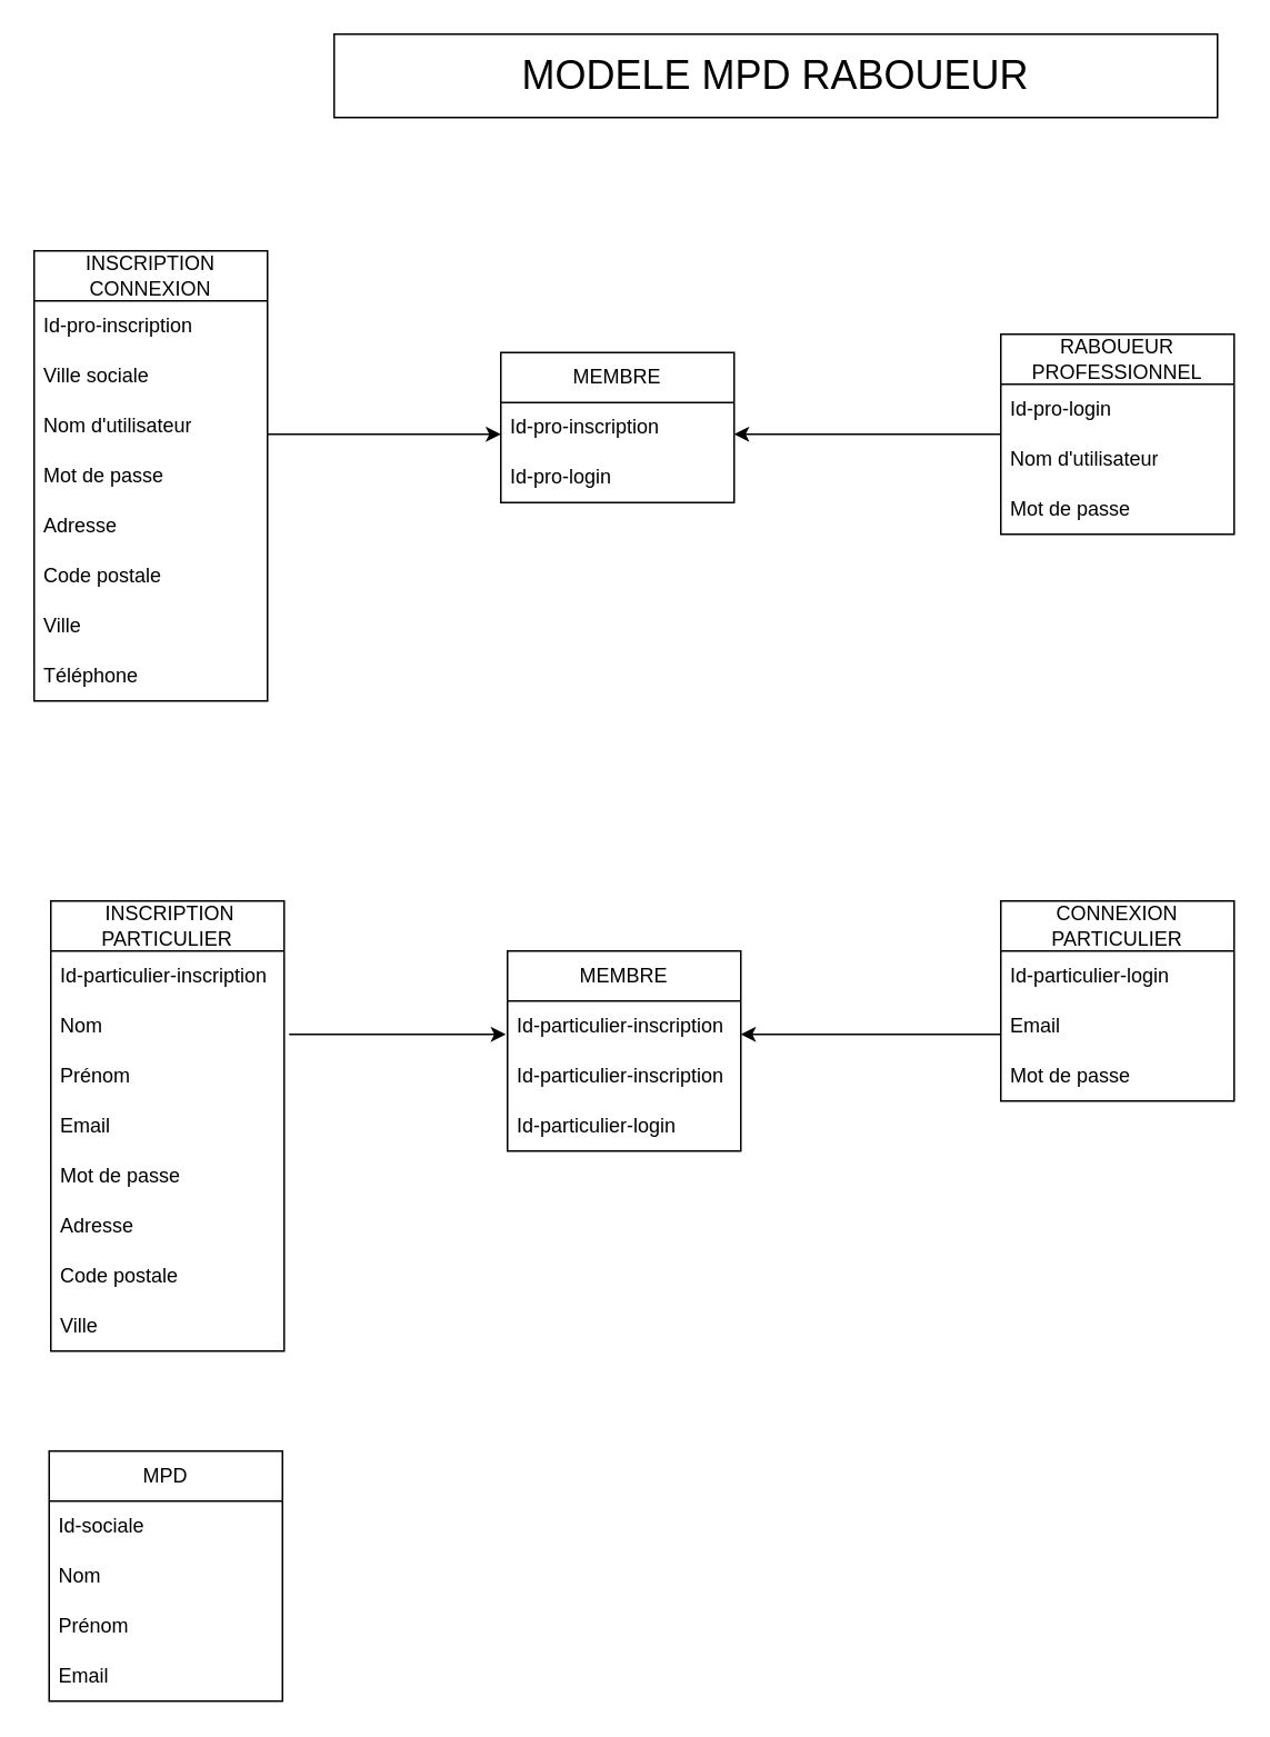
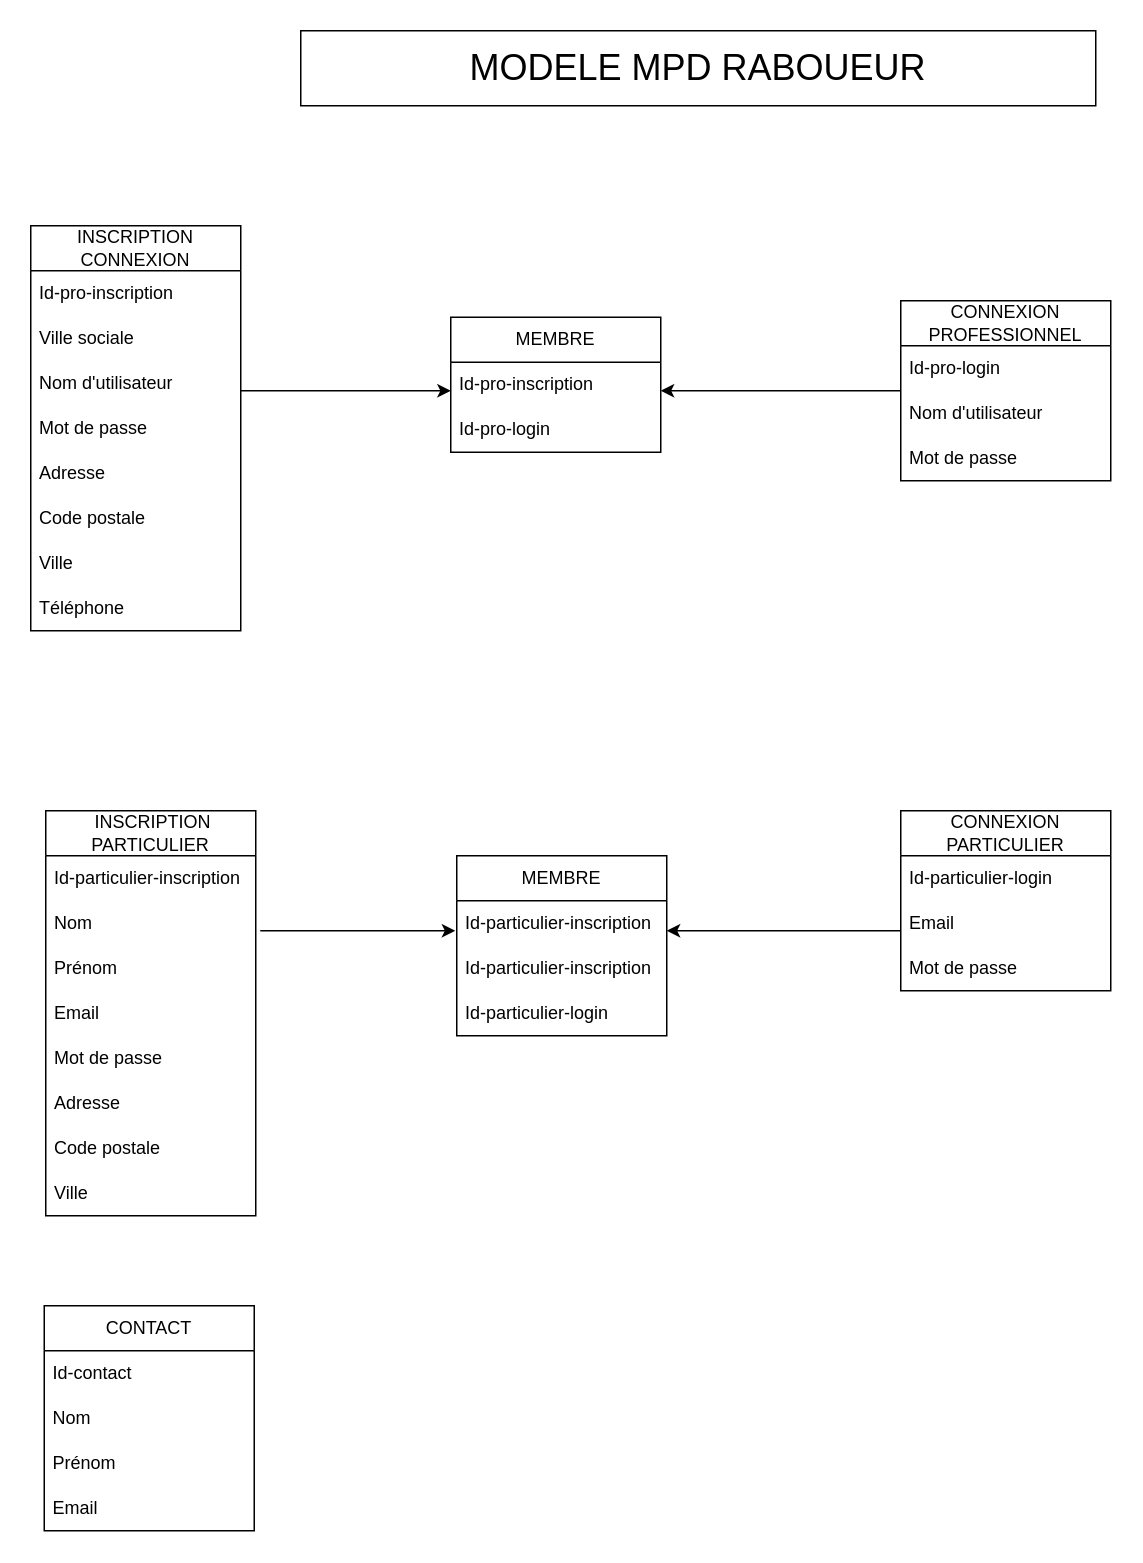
- <mxCell id="11" value="RABOUEUR PROFESSIONNEL" style="swimlane;fontStyle=0;childLayout=stackLayout;horizontal=1;startSize=30;horizontalStack=0;resizeParent=1;resizeParentMax=0;resizeLast=0;collapsible=1;marginBottom=0;whiteSpace=wrap;html=1;" vertex="1" parent="1"><mxGeometry x="600" y="200" width="140" height="120" as="geometry" /></mxCell>
+ <mxCell id="11" value="CONNEXION PROFESSIONNEL" style="swimlane;fontStyle=0;childLayout=stackLayout;horizontal=1;startSize=30;horizontalStack=0;resizeParent=1;resizeParentMax=0;resizeLast=0;collapsible=1;marginBottom=0;whiteSpace=wrap;html=1;" vertex="1" parent="1"><mxGeometry x="600" y="200" width="140" height="120" as="geometry" /></mxCell>
- <mxCell id="39" value="MPD" style="swimlane;fontStyle=0;childLayout=stackLayout;horizontal=1;startSize=30;horizontalStack=0;resizeParent=1;resizeParentMax=0;resizeLast=0;collapsible=1;marginBottom=0;whiteSpace=wrap;html=1;" vertex="1" parent="1"><mxGeometry x="29" y="870" width="140" height="150" as="geometry" /></mxCell>
+ <mxCell id="39" value="CONTACT" style="swimlane;fontStyle=0;childLayout=stackLayout;horizontal=1;startSize=30;horizontalStack=0;resizeParent=1;resizeParentMax=0;resizeLast=0;collapsible=1;marginBottom=0;whiteSpace=wrap;html=1;" vertex="1" parent="1"><mxGeometry x="29" y="870" width="140" height="150" as="geometry" /></mxCell>
- <mxCell id="40" value="Id-sociale" style="text;strokeColor=none;fillColor=none;align=left;verticalAlign=middle;spacingLeft=4;spacingRight=4;overflow=hidden;points=[[0,0.5],[1,0.5]];portConstraint=eastwest;rotatable=0;whiteSpace=wrap;html=1;" vertex="1" parent="39"><mxGeometry y="30" width="140" height="30" as="geometry" /></mxCell>
+ <mxCell id="40" value="Id-contact" style="text;strokeColor=none;fillColor=none;align=left;verticalAlign=middle;spacingLeft=4;spacingRight=4;overflow=hidden;points=[[0,0.5],[1,0.5]];portConstraint=eastwest;rotatable=0;whiteSpace=wrap;html=1;" vertex="1" parent="39"><mxGeometry y="30" width="140" height="30" as="geometry" /></mxCell>
